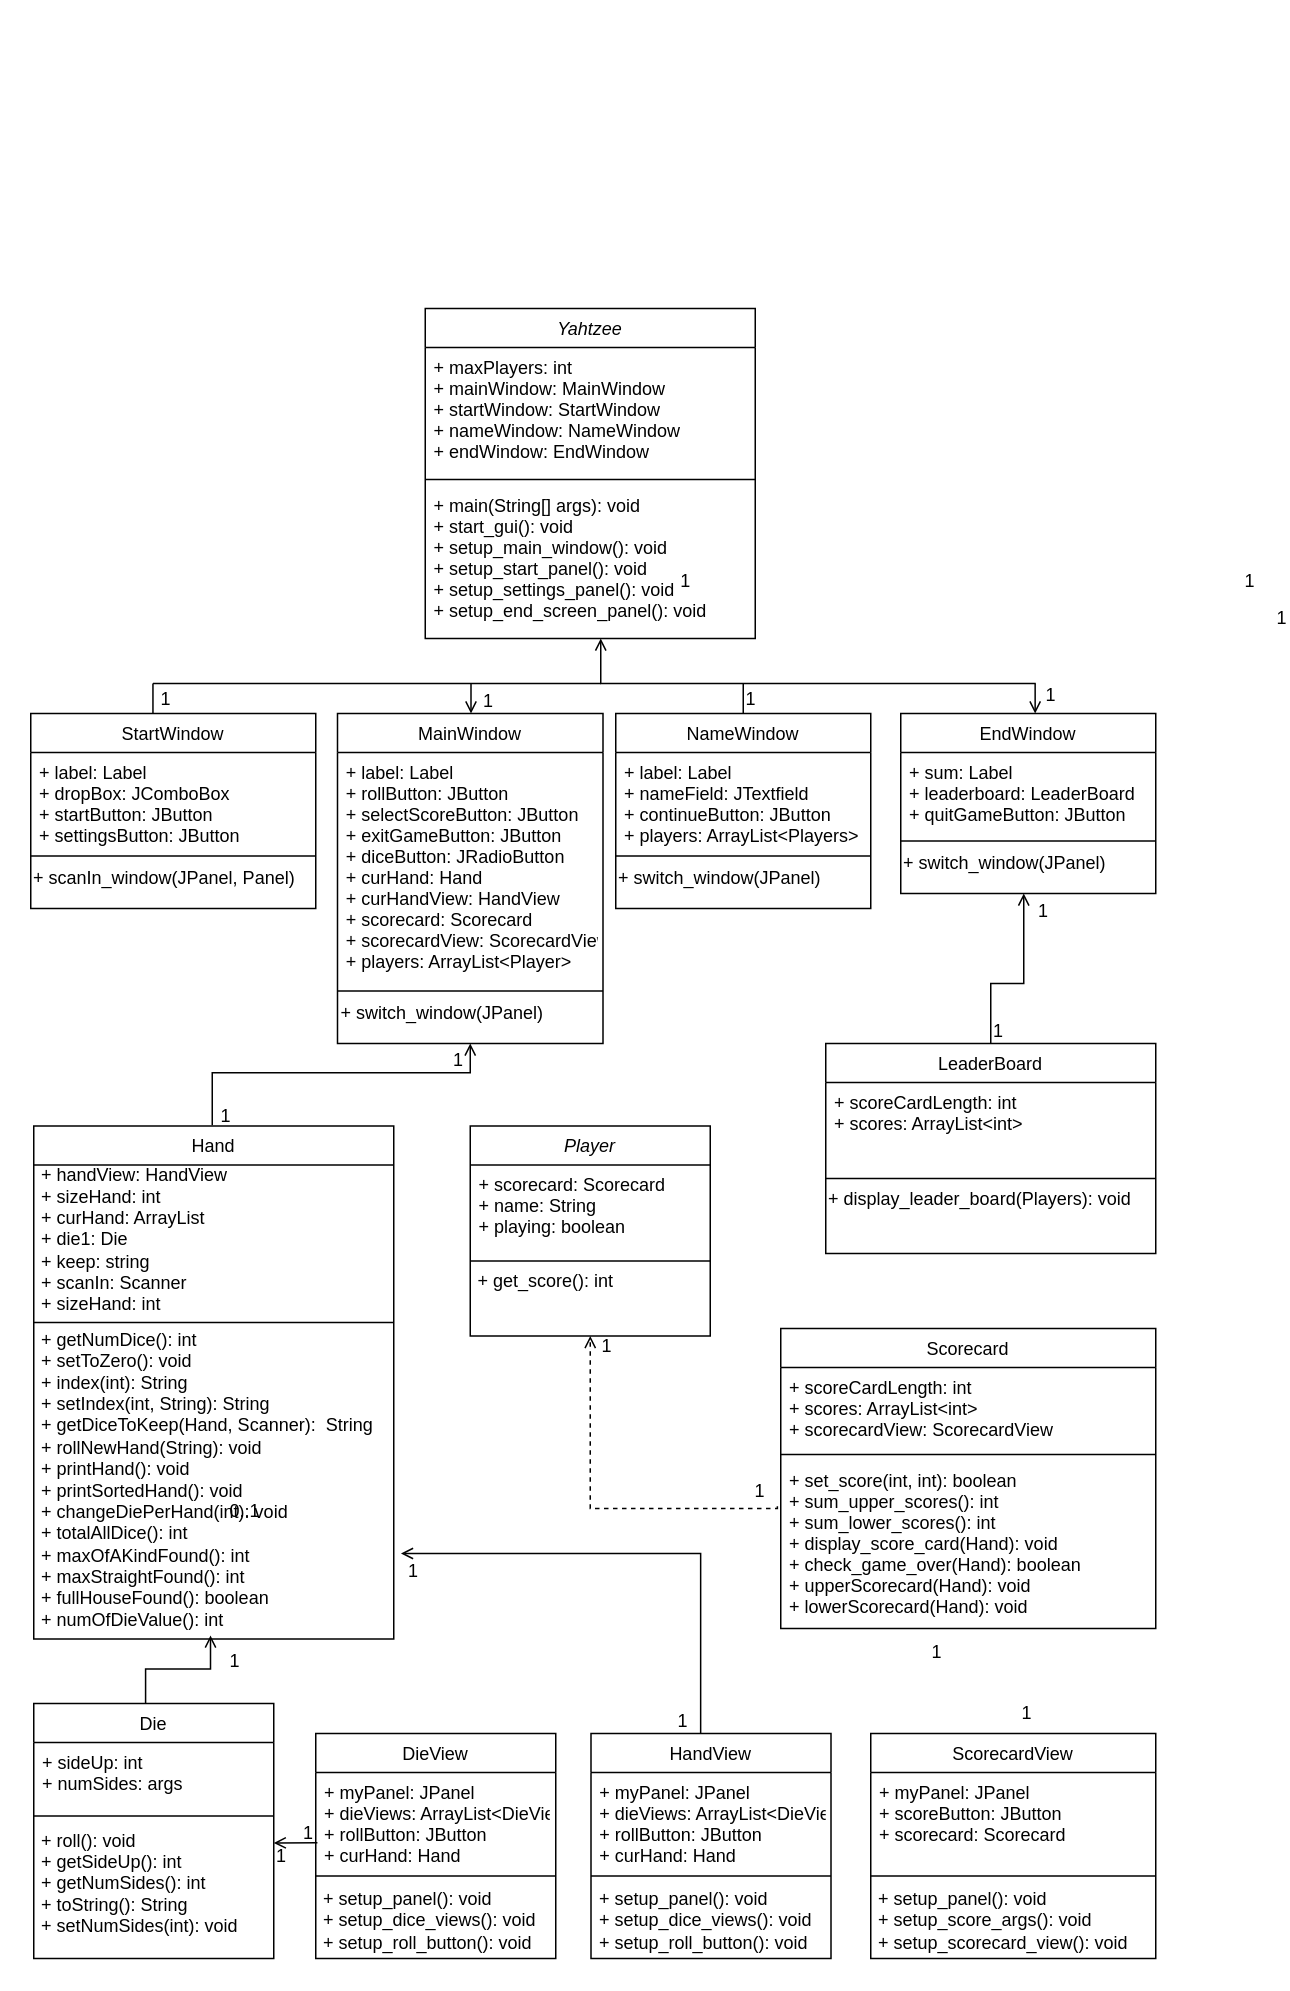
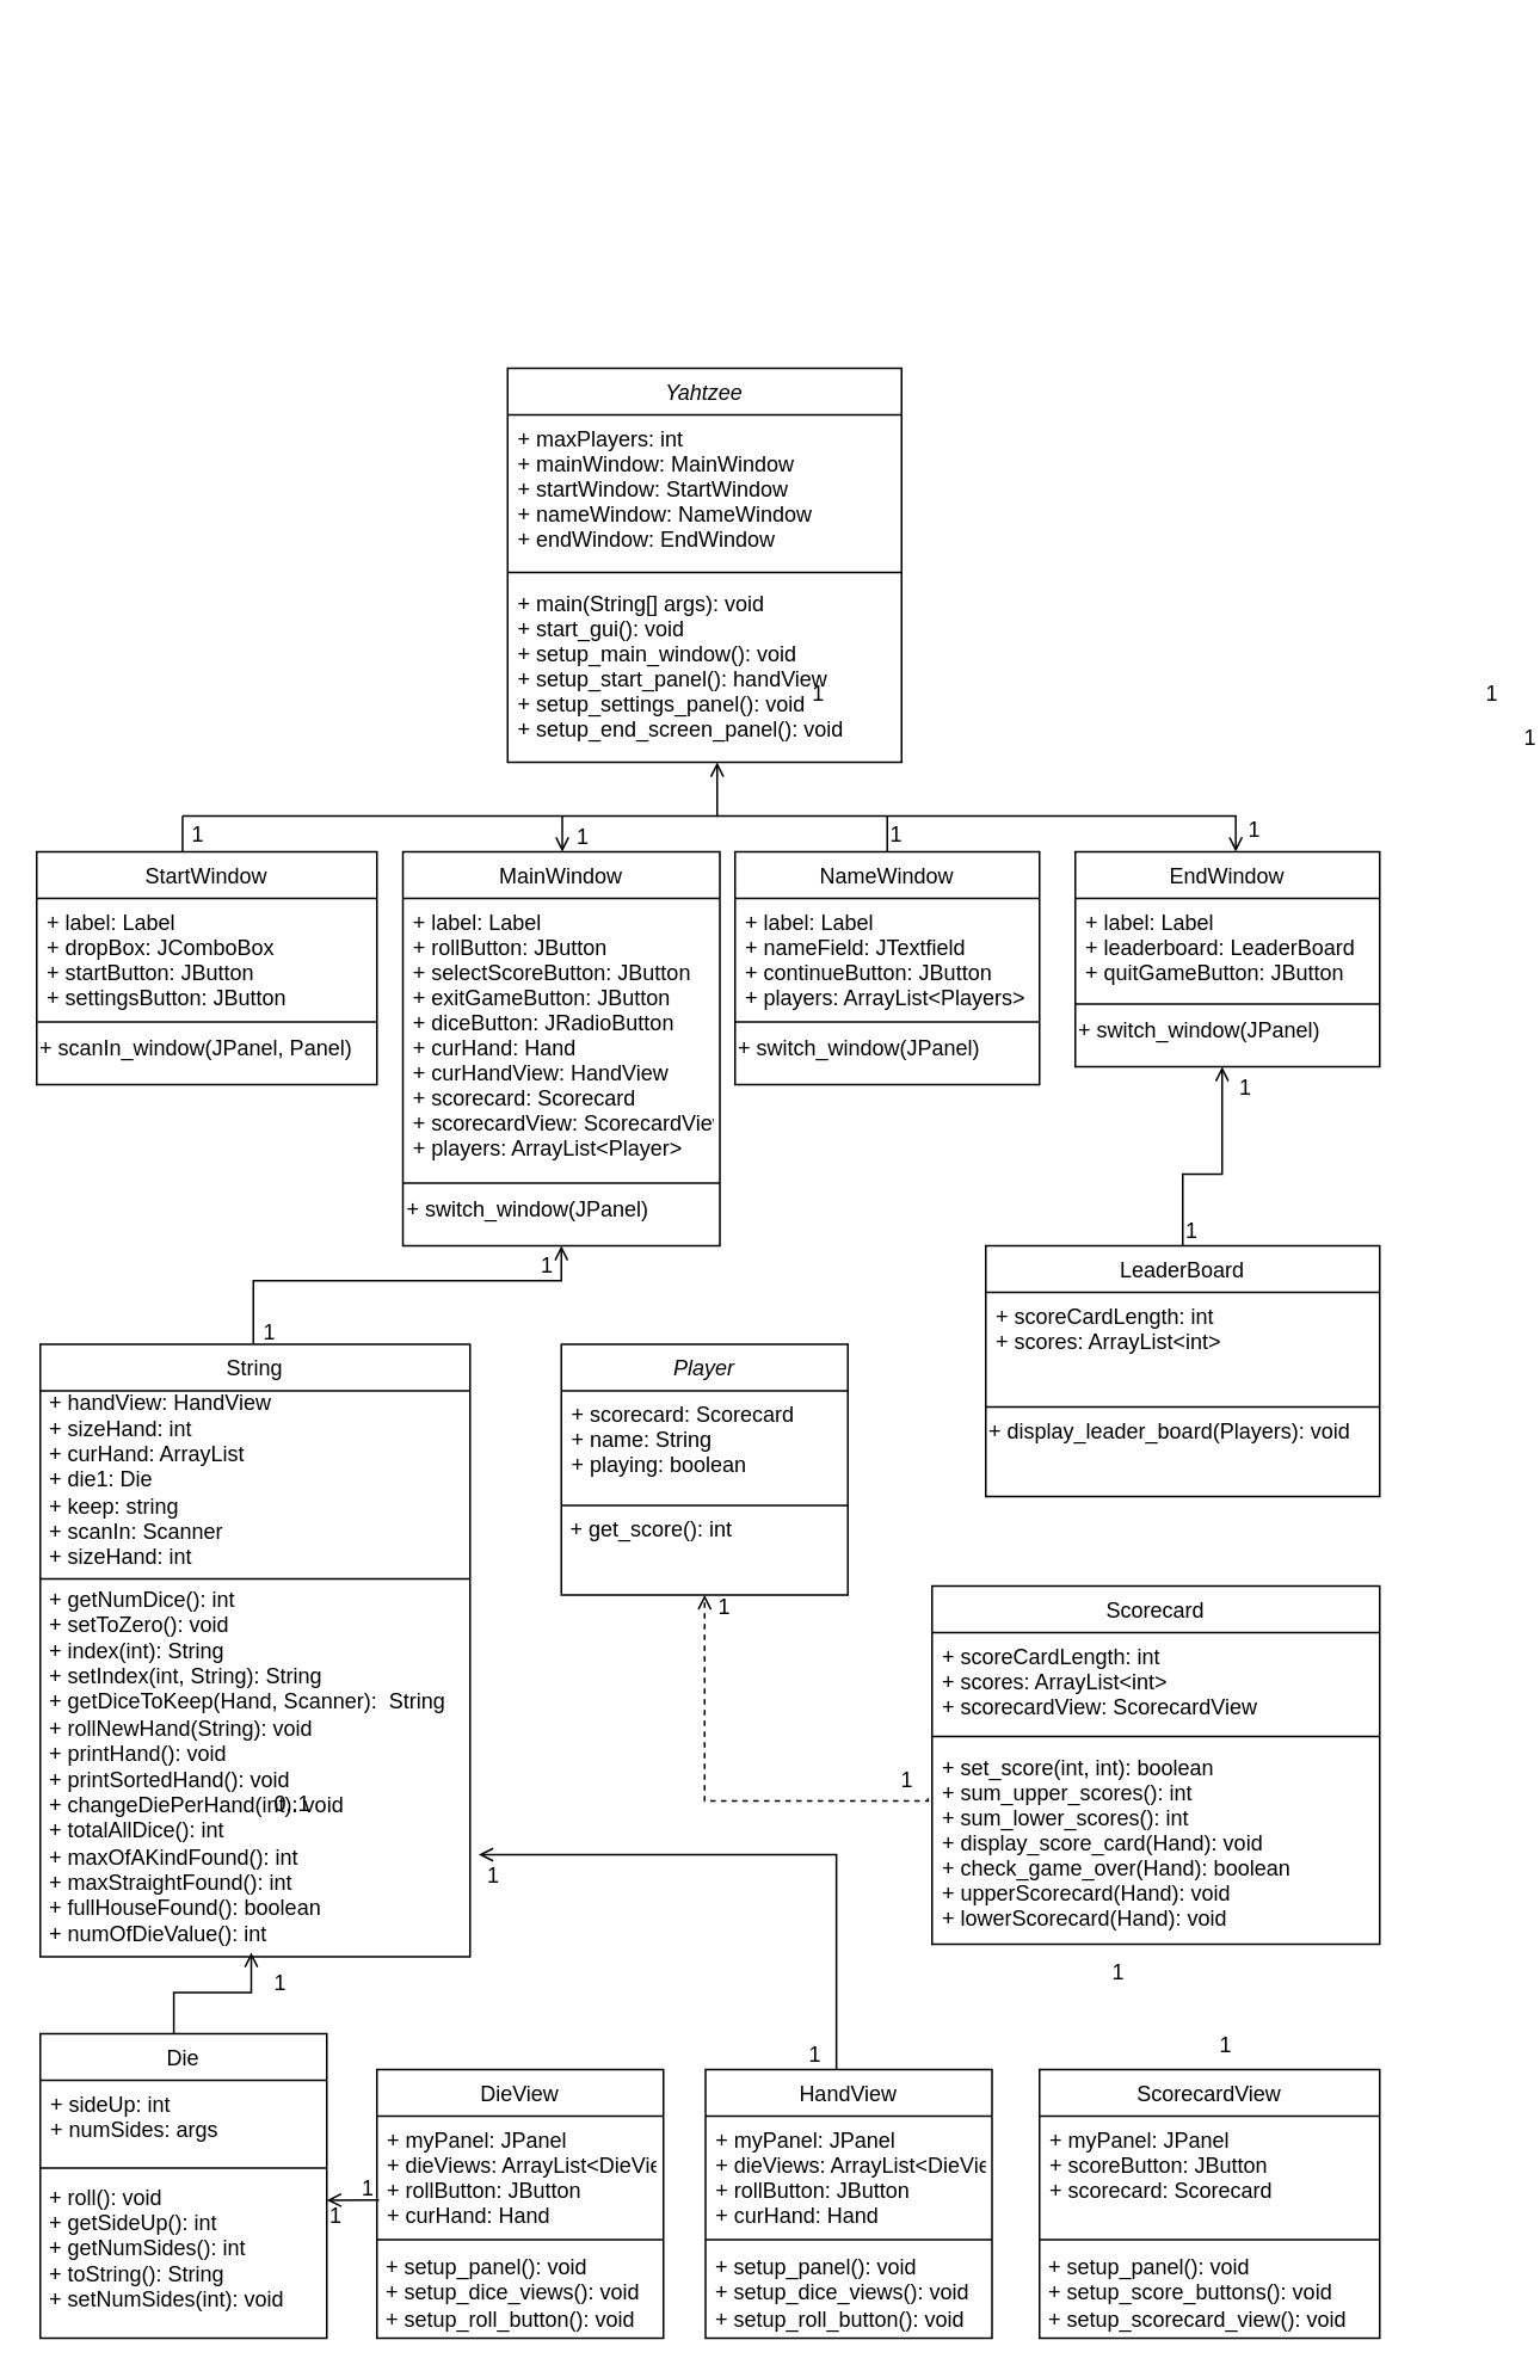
- <mxCell id="5" value="+ main(String[] args): void&#10;+ start_gui(): void&#10;+ setup_main_window(): void&#10;+ setup_start_panel(): void&#10;+ setup_settings_panel(): void&#10;+ setup_end_screen_panel(): void" style="text;align=left;verticalAlign=top;spacingLeft=4;spacingRight=4;overflow=hidden;rotatable=0;points=[[0,0.5],[1,0.5]];portConstraint=eastwest;" parent="2" vertex="1"><mxGeometry y="118" width="220" height="92" as="geometry" /></mxCell>
+ <mxCell id="5" value="+ main(String[] args): void&#10;+ start_gui(): void&#10;+ setup_main_window(): void&#10;+ setup_start_panel(): handView&#10;+ setup_settings_panel(): void&#10;+ setup_end_screen_panel(): void" style="text;align=left;verticalAlign=top;spacingLeft=4;spacingRight=4;overflow=hidden;rotatable=0;points=[[0,0.5],[1,0.5]];portConstraint=eastwest;" parent="2" vertex="1"><mxGeometry y="118" width="220" height="92" as="geometry" /></mxCell>
- <mxCell id="66" value="+ sum: Label&#10;+ leaderboard: LeaderBoard&#10;+ quitGameButton: JButton&#10;" style="text;align=left;verticalAlign=top;spacingLeft=4;spacingRight=4;overflow=hidden;rotatable=0;points=[[0,0.5],[1,0.5]];portConstraint=eastwest;" parent="65" vertex="1"><mxGeometry y="26" width="170" height="54" as="geometry" /></mxCell>
+ <mxCell id="66" value="+ label: Label&#10;+ leaderboard: LeaderBoard&#10;+ quitGameButton: JButton&#10;" style="text;align=left;verticalAlign=top;spacingLeft=4;spacingRight=4;overflow=hidden;rotatable=0;points=[[0,0.5],[1,0.5]];portConstraint=eastwest;" parent="65" vertex="1"><mxGeometry y="26" width="170" height="54" as="geometry" /></mxCell>
- <mxCell id="10" value="Hand" style="swimlane;fontStyle=0;align=center;verticalAlign=top;childLayout=stackLayout;horizontal=1;startSize=26;horizontalStack=0;resizeParent=1;resizeLast=0;collapsible=1;marginBottom=0;rounded=0;shadow=0;strokeWidth=1;" parent="1" vertex="1"><mxGeometry x="22" y="750" width="240" height="342" as="geometry"><mxRectangle x="340" y="380" width="170" height="26" as="alternateBounds" /></mxGeometry></mxCell>
+ <mxCell id="10" value="String" style="swimlane;fontStyle=0;align=center;verticalAlign=top;childLayout=stackLayout;horizontal=1;startSize=26;horizontalStack=0;resizeParent=1;resizeLast=0;collapsible=1;marginBottom=0;rounded=0;shadow=0;strokeWidth=1;" parent="1" vertex="1"><mxGeometry x="22" y="750" width="240" height="342" as="geometry"><mxRectangle x="340" y="380" width="170" height="26" as="alternateBounds" /></mxGeometry></mxCell>
- <mxCell id="34" value="&amp;nbsp;+ setup_panel(): void&lt;br style=&quot;padding: 0px ; margin: 0px&quot;&gt;&amp;nbsp;+ setup_score_args(): void&lt;br style=&quot;padding: 0px ; margin: 0px&quot;&gt;&amp;nbsp;+ setup_scorecard_view(): void" style="text;html=1;align=left;verticalAlign=middle;resizable=0;points=[];autosize=1;strokeColor=none;fillColor=none;" parent="31" vertex="1"><mxGeometry y="100" width="190" height="50" as="geometry" /></mxCell>
+ <mxCell id="34" value="&amp;nbsp;+ setup_panel(): void&lt;br style=&quot;padding: 0px ; margin: 0px&quot;&gt;&amp;nbsp;+ setup_score_buttons(): void&lt;br style=&quot;padding: 0px ; margin: 0px&quot;&gt;&amp;nbsp;+ setup_scorecard_view(): void" style="text;html=1;align=left;verticalAlign=middle;resizable=0;points=[];autosize=1;strokeColor=none;fillColor=none;" parent="31" vertex="1"><mxGeometry y="100" width="190" height="50" as="geometry" /></mxCell>
